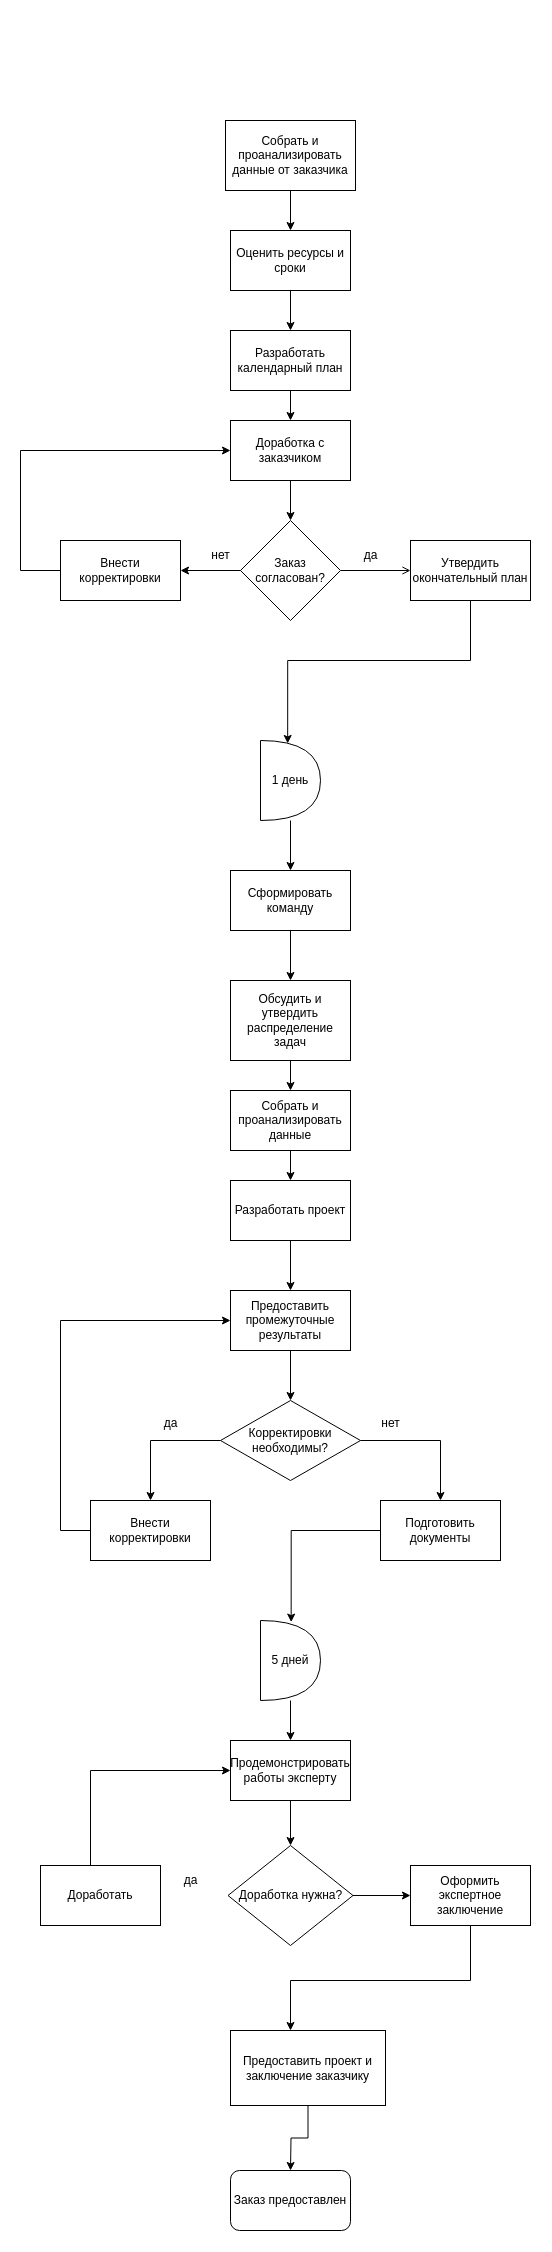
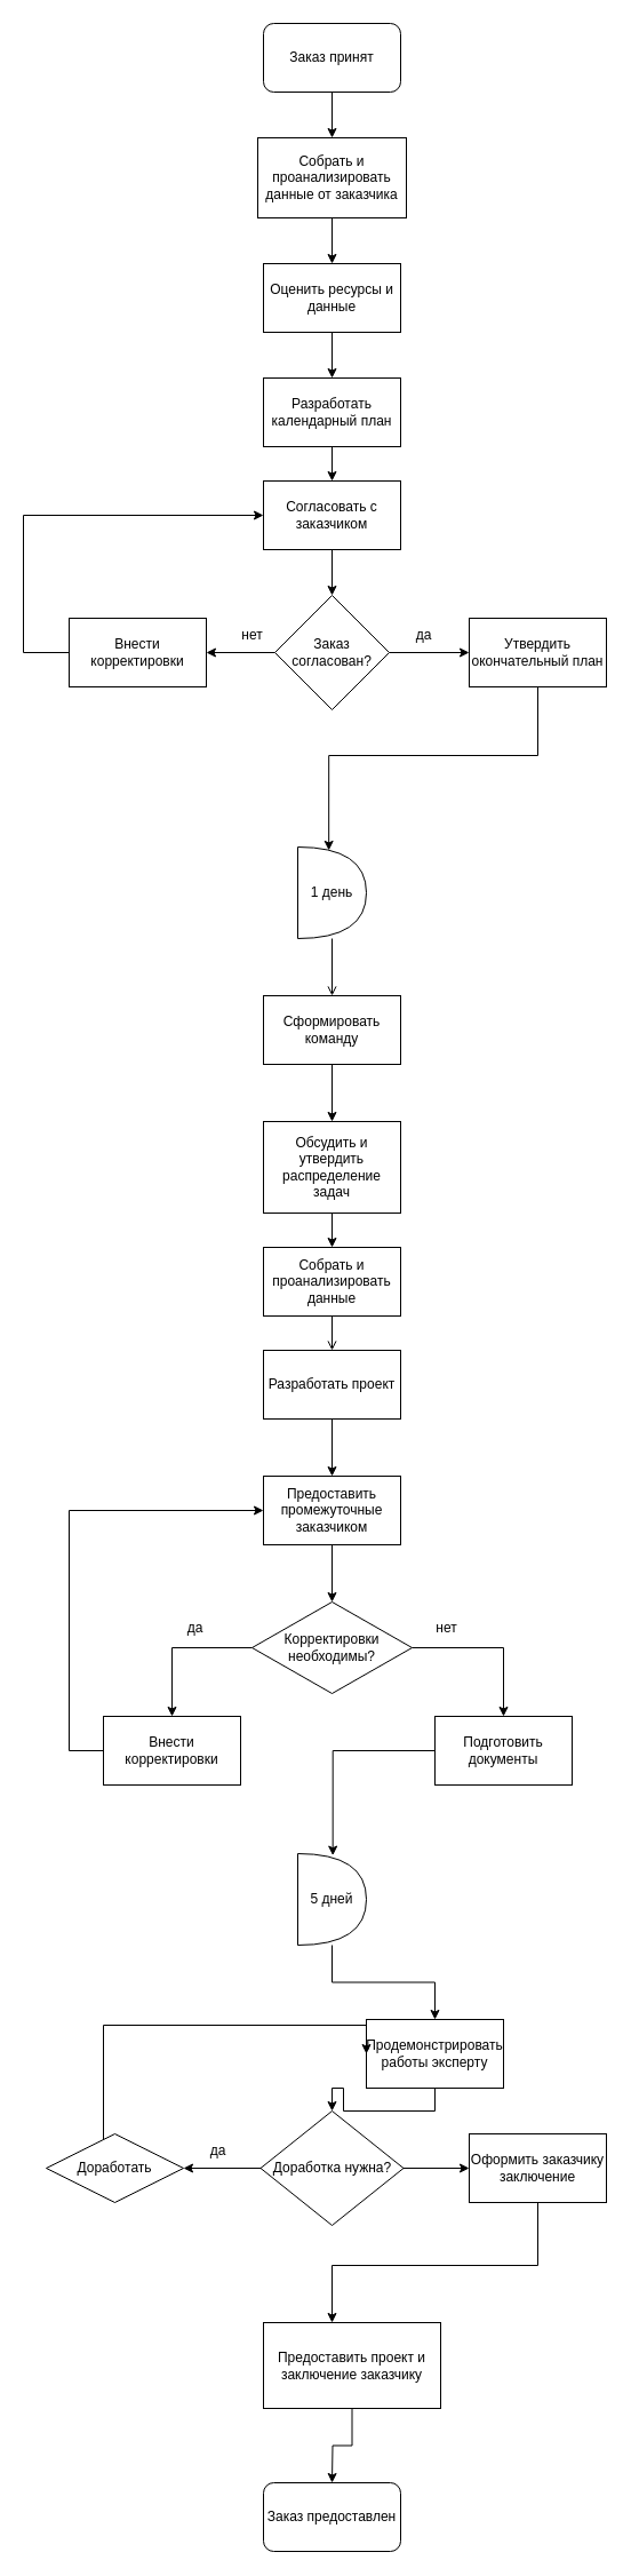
+ <mxCell id="3" value="Заказ принят" style="rounded=1;whiteSpace=wrap;html=1;" vertex="1" parent="1"><mxGeometry x="230" y="20" width="120" height="60" as="geometry" /></mxCell>
+ <mxCell id="2" value="" style="edgeStyle=orthogonalEdgeStyle;rounded=0;orthogonalLoop=1;jettySize=auto;html=1;" edge="1" parent="1" source="3" target="5"><mxGeometry relative="1" as="geometry" /></mxCell>
- <mxCell id="7" value="Оценить ресурсы и сроки" style="rounded=0;whiteSpace=wrap;html=1;" vertex="1" parent="1"><mxGeometry x="230" y="230" width="120" height="60" as="geometry" /></mxCell>
+ <mxCell id="7" value="Оценить ресурсы и данные" style="rounded=0;whiteSpace=wrap;html=1;" vertex="1" parent="1"><mxGeometry x="230" y="230" width="120" height="60" as="geometry" /></mxCell>
- <mxCell id="11" value="Доработка с заказчиком" style="rounded=0;whiteSpace=wrap;html=1;" vertex="1" parent="1"><mxGeometry x="230" y="420" width="120" height="60" as="geometry" /></mxCell>
+ <mxCell id="11" value="Согласовать с заказчиком" style="rounded=0;whiteSpace=wrap;html=1;" vertex="1" parent="1"><mxGeometry x="230" y="420" width="120" height="60" as="geometry" /></mxCell>
- <mxCell id="13" value="" style="edgeStyle=orthogonalEdgeStyle;rounded=0;orthogonalLoop=1;jettySize=auto;html=1;endArrow=open;" edge="1" parent="1" source="14" target="17"><mxGeometry relative="1" as="geometry" /></mxCell>
+ <mxCell id="13" value="" style="edgeStyle=orthogonalEdgeStyle;rounded=0;orthogonalLoop=1;jettySize=auto;html=1;" edge="1" parent="1" source="14" target="17"><mxGeometry relative="1" as="geometry" /></mxCell>
- <mxCell id="20" value="" style="edgeStyle=orthogonalEdgeStyle;rounded=0;orthogonalLoop=1;jettySize=auto;html=1;" edge="1" parent="1" source="21" target="24"><mxGeometry relative="1" as="geometry" /></mxCell>
+ <mxCell id="20" value="" style="edgeStyle=orthogonalEdgeStyle;rounded=0;orthogonalLoop=1;jettySize=auto;html=1;endArrow=open;" edge="1" parent="1" source="21" target="24"><mxGeometry relative="1" as="geometry" /></mxCell>
- <mxCell id="27" value="" style="edgeStyle=orthogonalEdgeStyle;rounded=0;orthogonalLoop=1;jettySize=auto;html=1;" edge="1" parent="1" source="28" target="30"><mxGeometry relative="1" as="geometry" /></mxCell>
+ <mxCell id="27" value="" style="edgeStyle=orthogonalEdgeStyle;rounded=0;orthogonalLoop=1;jettySize=auto;html=1;endArrow=open;" edge="1" parent="1" source="28" target="30"><mxGeometry relative="1" as="geometry" /></mxCell>
- <mxCell id="32" value="Предоставить промежуточные результаты" style="whiteSpace=wrap;html=1;rounded=0;" vertex="1" parent="1"><mxGeometry x="230" y="1290" width="120" height="60" as="geometry" /></mxCell>
+ <mxCell id="32" value="Предоставить промежуточные заказчиком" style="whiteSpace=wrap;html=1;rounded=0;" vertex="1" parent="1"><mxGeometry x="230" y="1290" width="120" height="60" as="geometry" /></mxCell>
- <mxCell id="42" value="Продемонстрировать работы эксперту" style="whiteSpace=wrap;html=1;rounded=0;" vertex="1" parent="1"><mxGeometry x="230" y="1740" width="120" height="60" as="geometry" /></mxCell>
+ <mxCell id="42" value="Продемонстрировать работы эксперту" style="whiteSpace=wrap;html=1;rounded=0;" vertex="1" parent="1"><mxGeometry x="320" y="1765" width="120" height="60" as="geometry" /></mxCell>
- <mxCell id="50" value="Доработать" style="whiteSpace=wrap;html=1;rounded=0;" vertex="1" parent="1"><mxGeometry x="40" y="1865" width="120" height="60" as="geometry" /></mxCell>
+ <mxCell id="50" value="Доработать" style="rhombus;whiteSpace=wrap;html=1;" vertex="1" parent="1"><mxGeometry x="40" y="1865" width="120" height="60" as="geometry" /></mxCell>
+ <mxCell id="46" value="" style="edgeStyle=orthogonalEdgeStyle;rounded=0;orthogonalLoop=1;jettySize=auto;html=1;" edge="1" parent="1" source="48" target="50"><mxGeometry relative="1" as="geometry" /></mxCell>
- <mxCell id="53" value="Оформить экспертное заключение" style="whiteSpace=wrap;html=1;rounded=0;" vertex="1" parent="1"><mxGeometry x="410" y="1865" width="120" height="60" as="geometry" /></mxCell>
+ <mxCell id="53" value="Оформить заказчику заключение" style="whiteSpace=wrap;html=1;rounded=0;" vertex="1" parent="1"><mxGeometry x="410" y="1865" width="120" height="60" as="geometry" /></mxCell>
